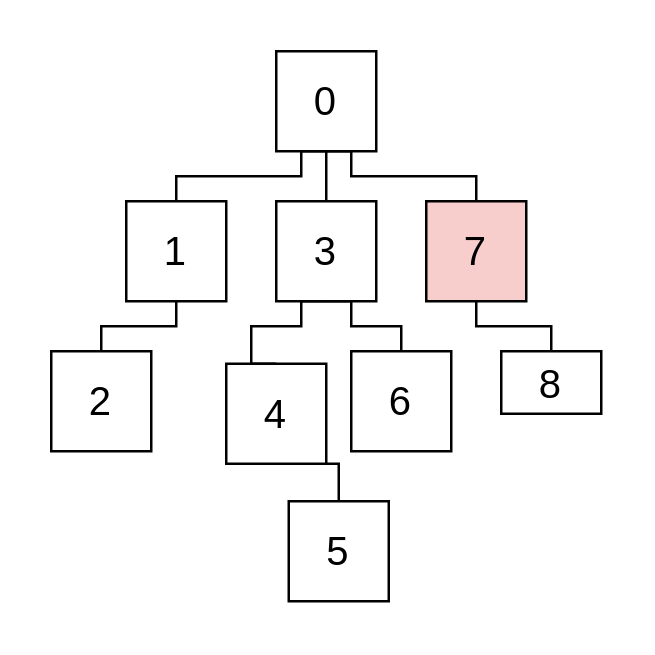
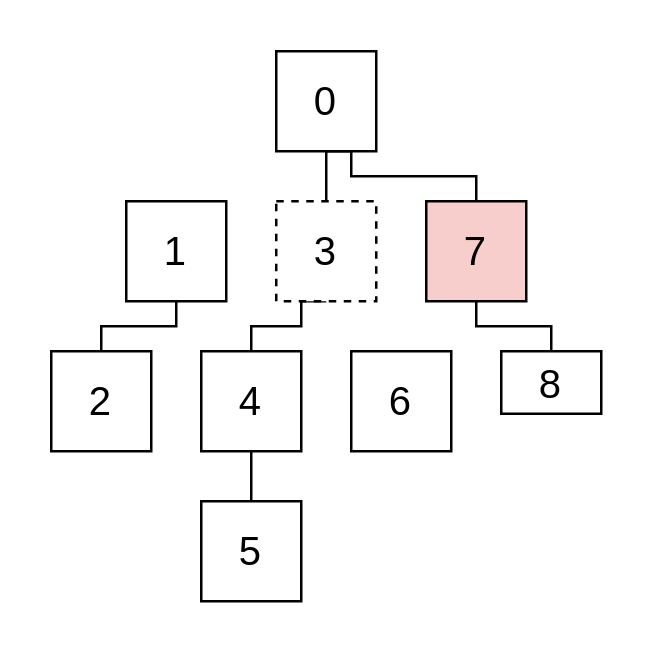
- <mxCell id="2" style="edgeStyle=orthogonalEdgeStyle;rounded=0;orthogonalLoop=1;jettySize=auto;html=1;exitX=0.5;exitY=1;exitDx=0;exitDy=0;entryX=0.5;entryY=0;entryDx=0;entryDy=0;fontSize=16;endArrow=none;endFill=0;" edge="1" parent="1" source="5" target="10"><mxGeometry relative="1" as="geometry"><Array as="points"><mxPoint x="120" y="60" /><mxPoint x="120" y="70" /><mxPoint x="70" y="70" /></Array></mxGeometry></mxCell>
- <mxCell id="8" value="3" style="whiteSpace=wrap;html=1;aspect=fixed;fontSize=16;" vertex="1" parent="1"><mxGeometry x="110" y="80" width="40" height="40" as="geometry" /></mxCell>
+ <mxCell id="8" value="3" style="whiteSpace=wrap;html=1;aspect=fixed;fontSize=16;dashed=1;" vertex="1" parent="1"><mxGeometry x="110" y="80" width="40" height="40" as="geometry" /></mxCell>
- <mxCell id="7" style="edgeStyle=orthogonalEdgeStyle;rounded=0;orthogonalLoop=1;jettySize=auto;html=1;exitX=0.5;exitY=1;exitDx=0;exitDy=0;entryX=0.5;entryY=0;entryDx=0;entryDy=0;endArrow=none;endFill=0;fontSize=16;" edge="1" parent="1" source="8" target="16"><mxGeometry relative="1" as="geometry"><Array as="points"><mxPoint x="140" y="120" /><mxPoint x="140" y="130" /><mxPoint x="160" y="130" /></Array></mxGeometry></mxCell>
- <mxCell id="15" value="4" style="whiteSpace=wrap;html=1;aspect=fixed;fontSize=16;" vertex="1" parent="1"><mxGeometry x="90" y="145" width="40" height="40" as="geometry" /></mxCell>
+ <mxCell id="15" value="4" style="whiteSpace=wrap;html=1;aspect=fixed;fontSize=16;" vertex="1" parent="1"><mxGeometry x="80" y="140" width="40" height="40" as="geometry" /></mxCell>
- <mxCell id="18" value="5" style="whiteSpace=wrap;html=1;aspect=fixed;fontSize=16;" vertex="1" parent="1"><mxGeometry x="115" y="200" width="40" height="40" as="geometry" /></mxCell>
+ <mxCell id="18" value="5" style="whiteSpace=wrap;html=1;aspect=fixed;fontSize=16;" vertex="1" parent="1"><mxGeometry x="80" y="200" width="40" height="40" as="geometry" /></mxCell>
